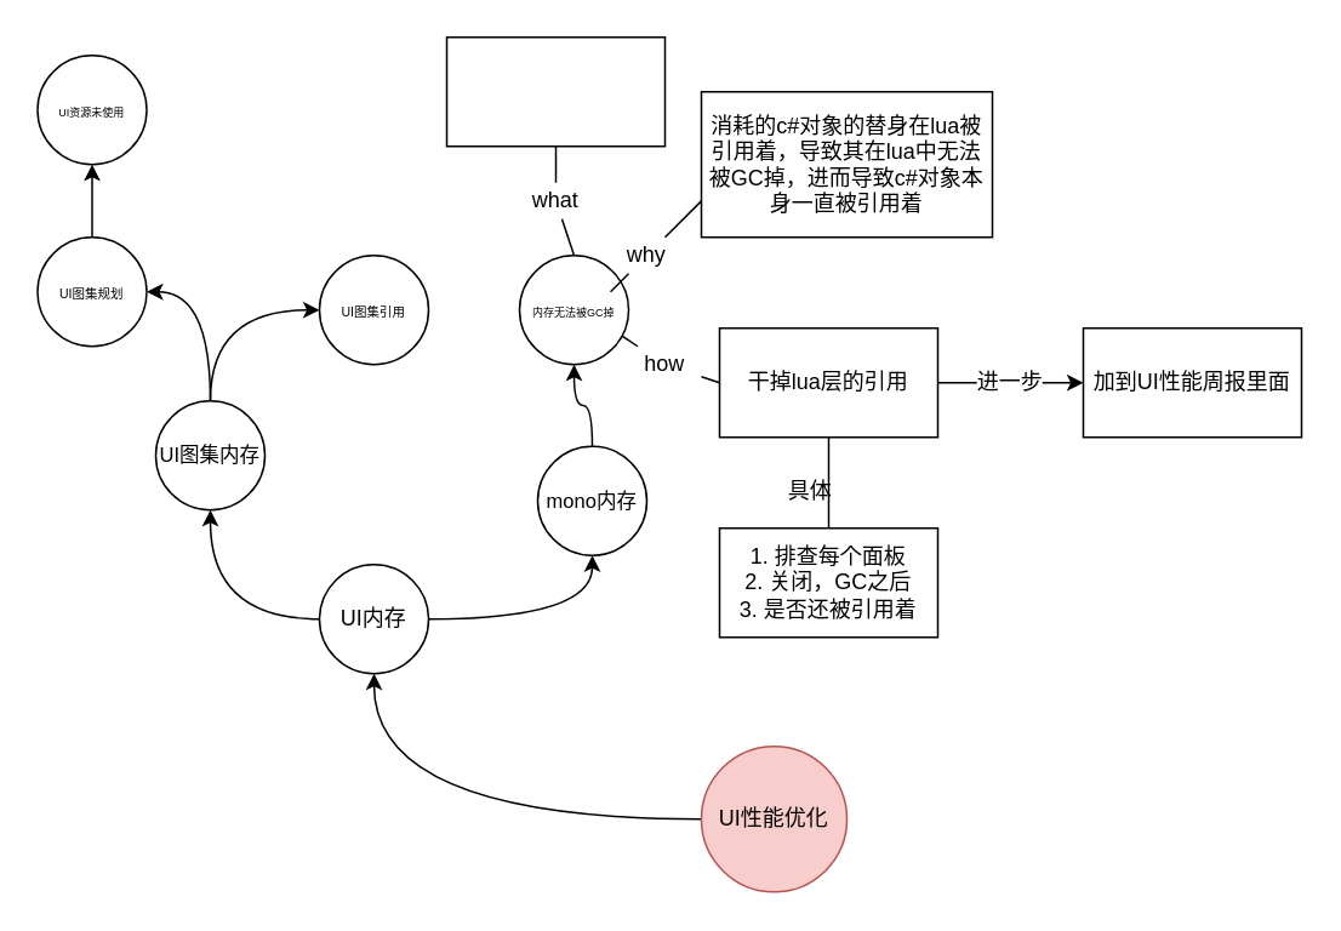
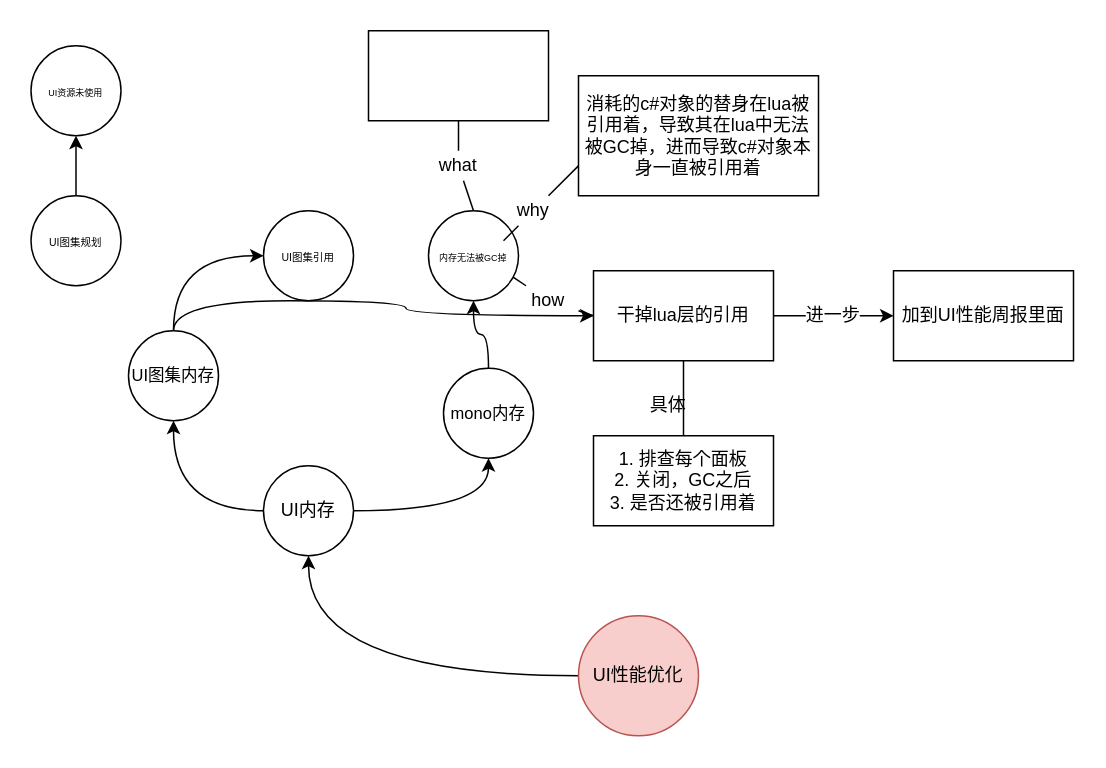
- <mxCell id="12" style="edgeStyle=orthogonalEdgeStyle;curved=1;rounded=0;orthogonalLoop=1;jettySize=auto;html=1;exitX=0.5;exitY=0;exitDx=0;exitDy=0;entryX=1;entryY=0.5;entryDx=0;entryDy=0;" parent="1" source="13" target="15" edge="1"><mxGeometry relative="1" as="geometry" /></mxCell>
+ <mxCell id="12" style="edgeStyle=orthogonalEdgeStyle;curved=1;rounded=0;orthogonalLoop=1;jettySize=auto;html=1;exitX=0.5;exitY=0;exitDx=0;exitDy=0;" parent="1" source="13" target="30" edge="1"><mxGeometry relative="1" as="geometry" /></mxCell>
